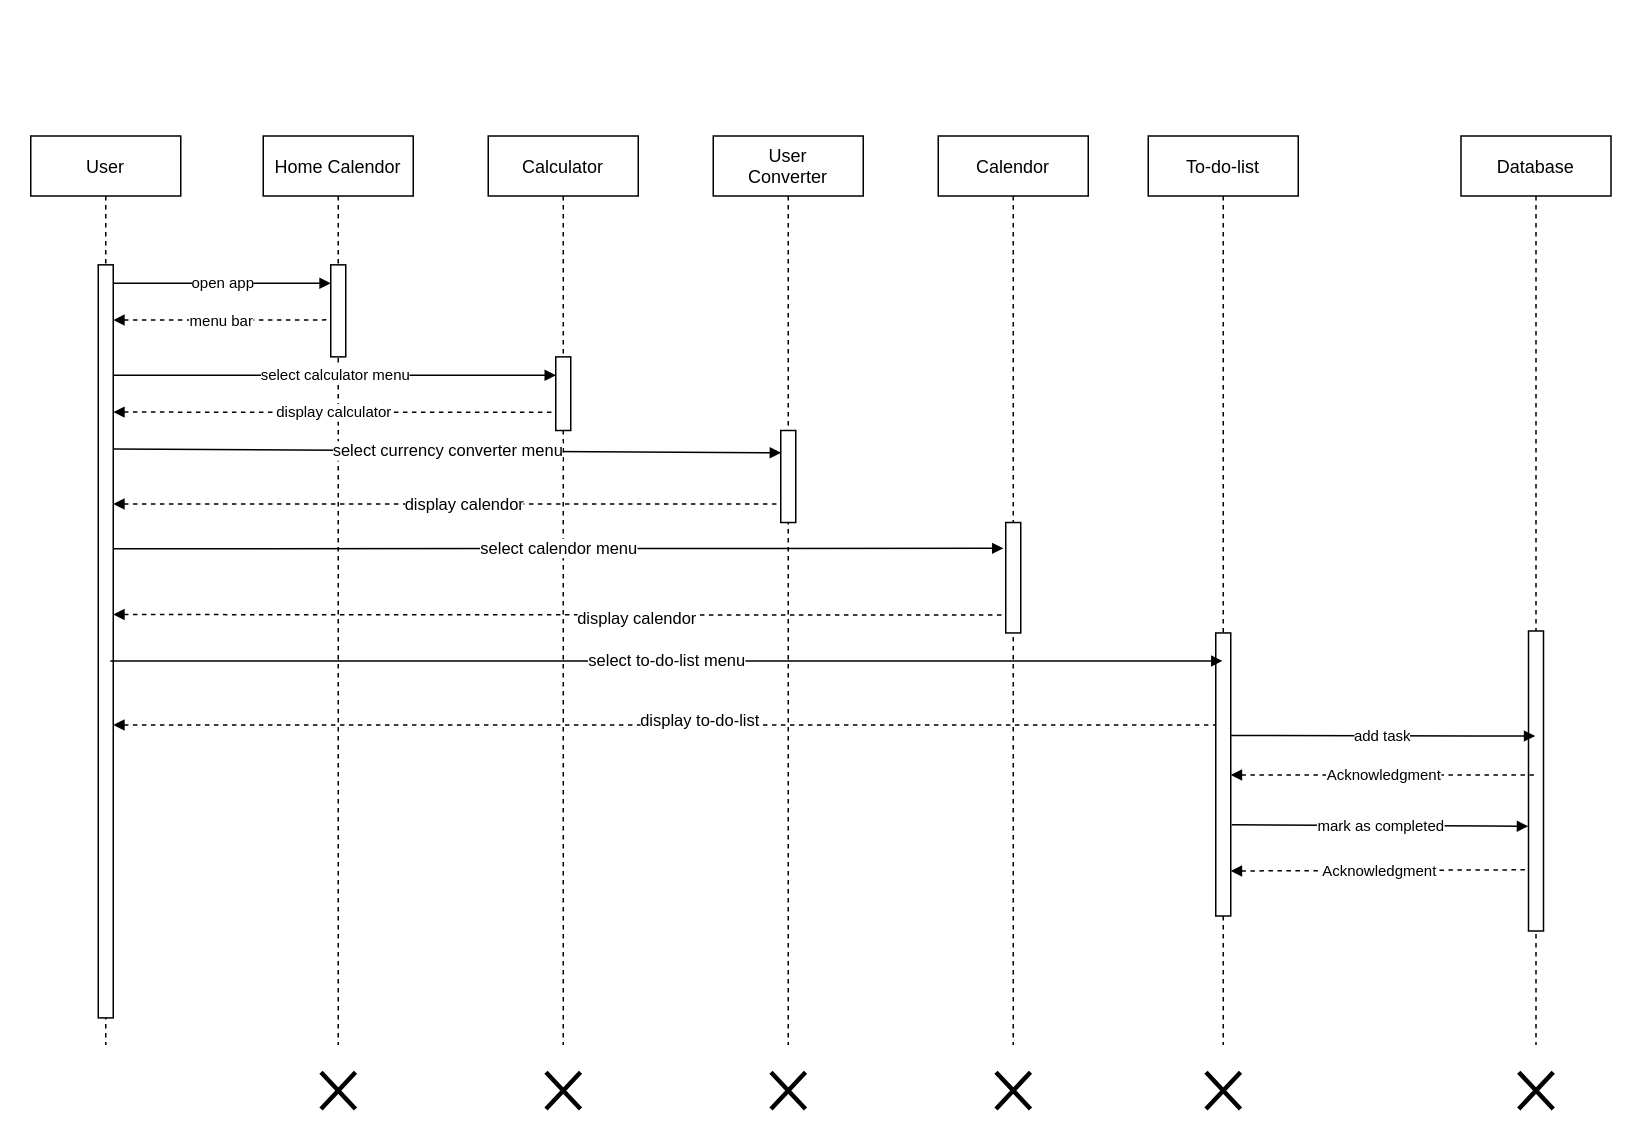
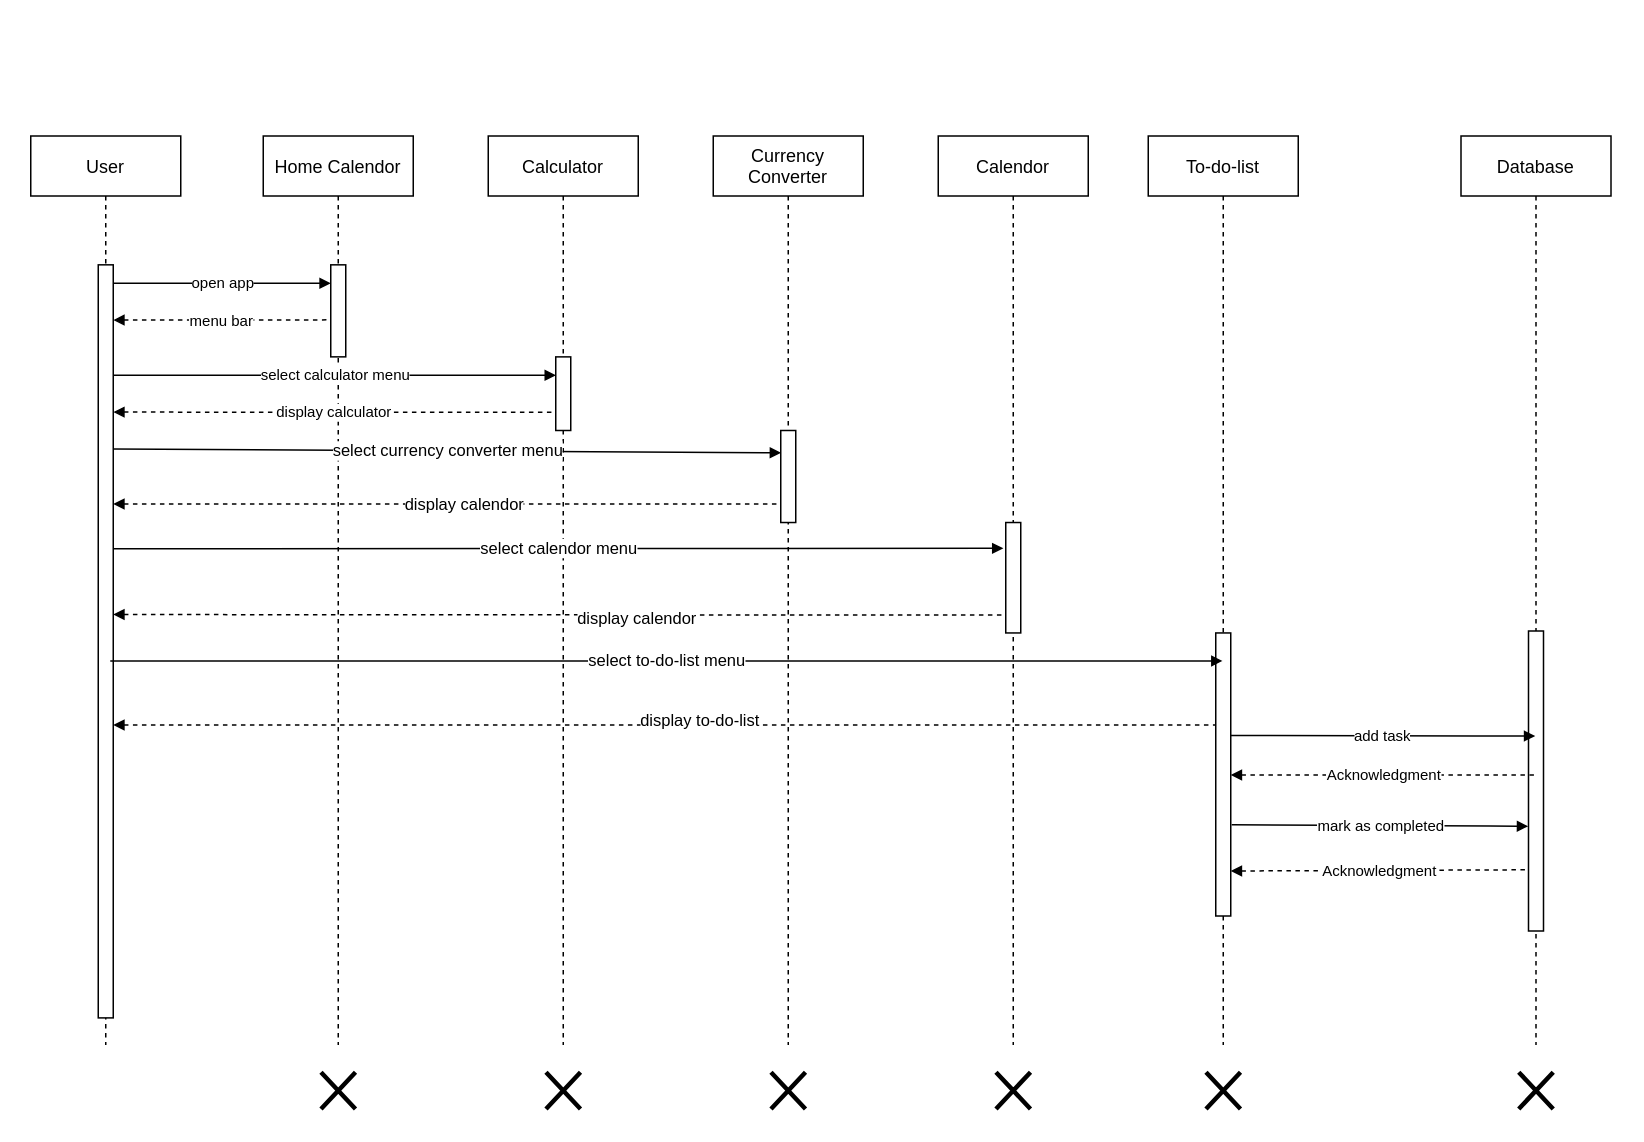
- <mxCell id="8" value="User &#10;Converter" style="shape=umlLifeline;perimeter=lifelinePerimeter;container=0;collapsible=0;recursiveResize=0;rounded=0;shadow=0;strokeWidth=1;" parent="3" vertex="1"><mxGeometry x="455" width="100" height="606.018" as="geometry" /></mxCell>
+ <mxCell id="8" value="Currency &#10;Converter" style="shape=umlLifeline;perimeter=lifelinePerimeter;container=0;collapsible=0;recursiveResize=0;rounded=0;shadow=0;strokeWidth=1;" parent="3" vertex="1"><mxGeometry x="455" width="100" height="606.018" as="geometry" /></mxCell>
